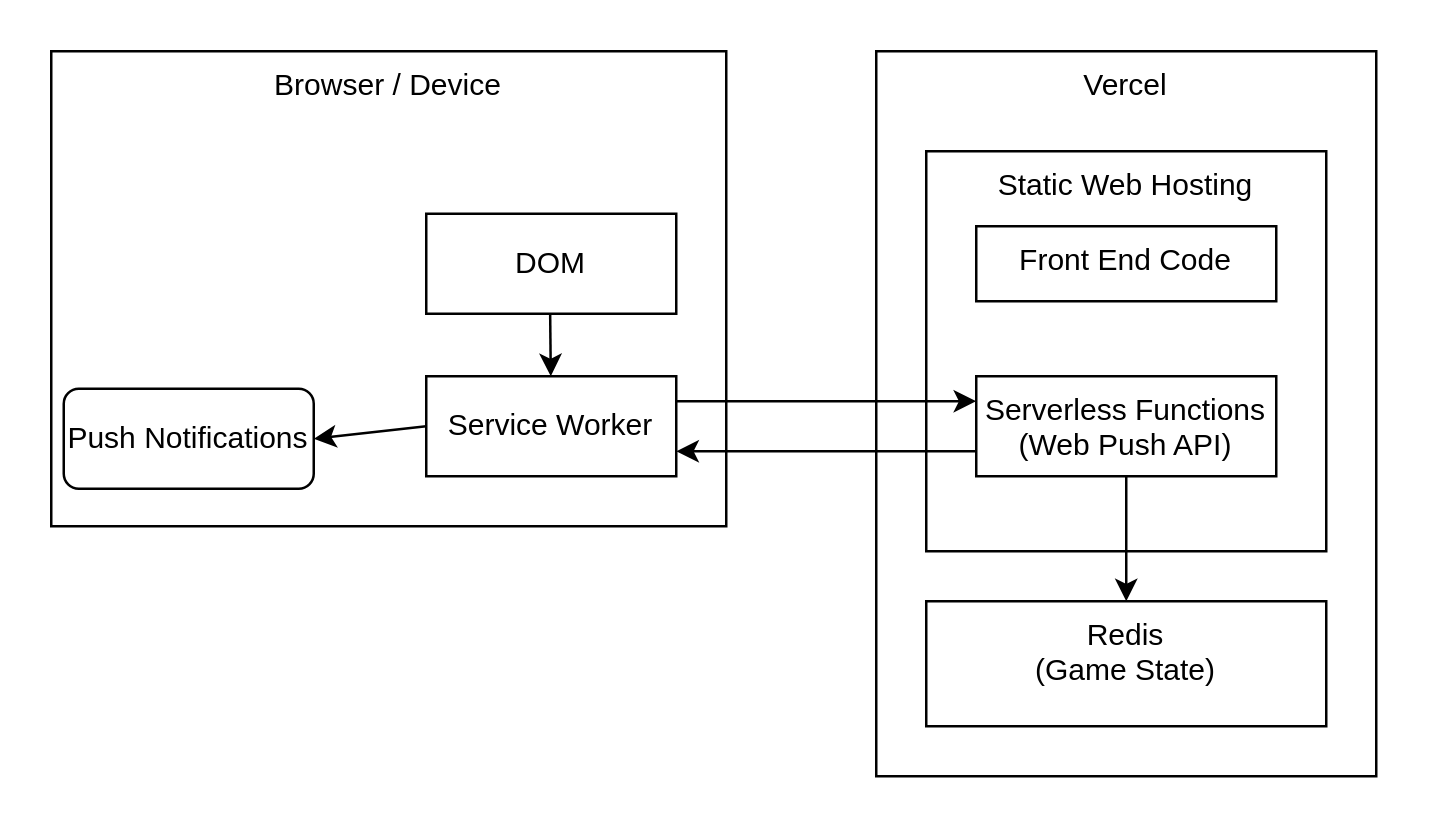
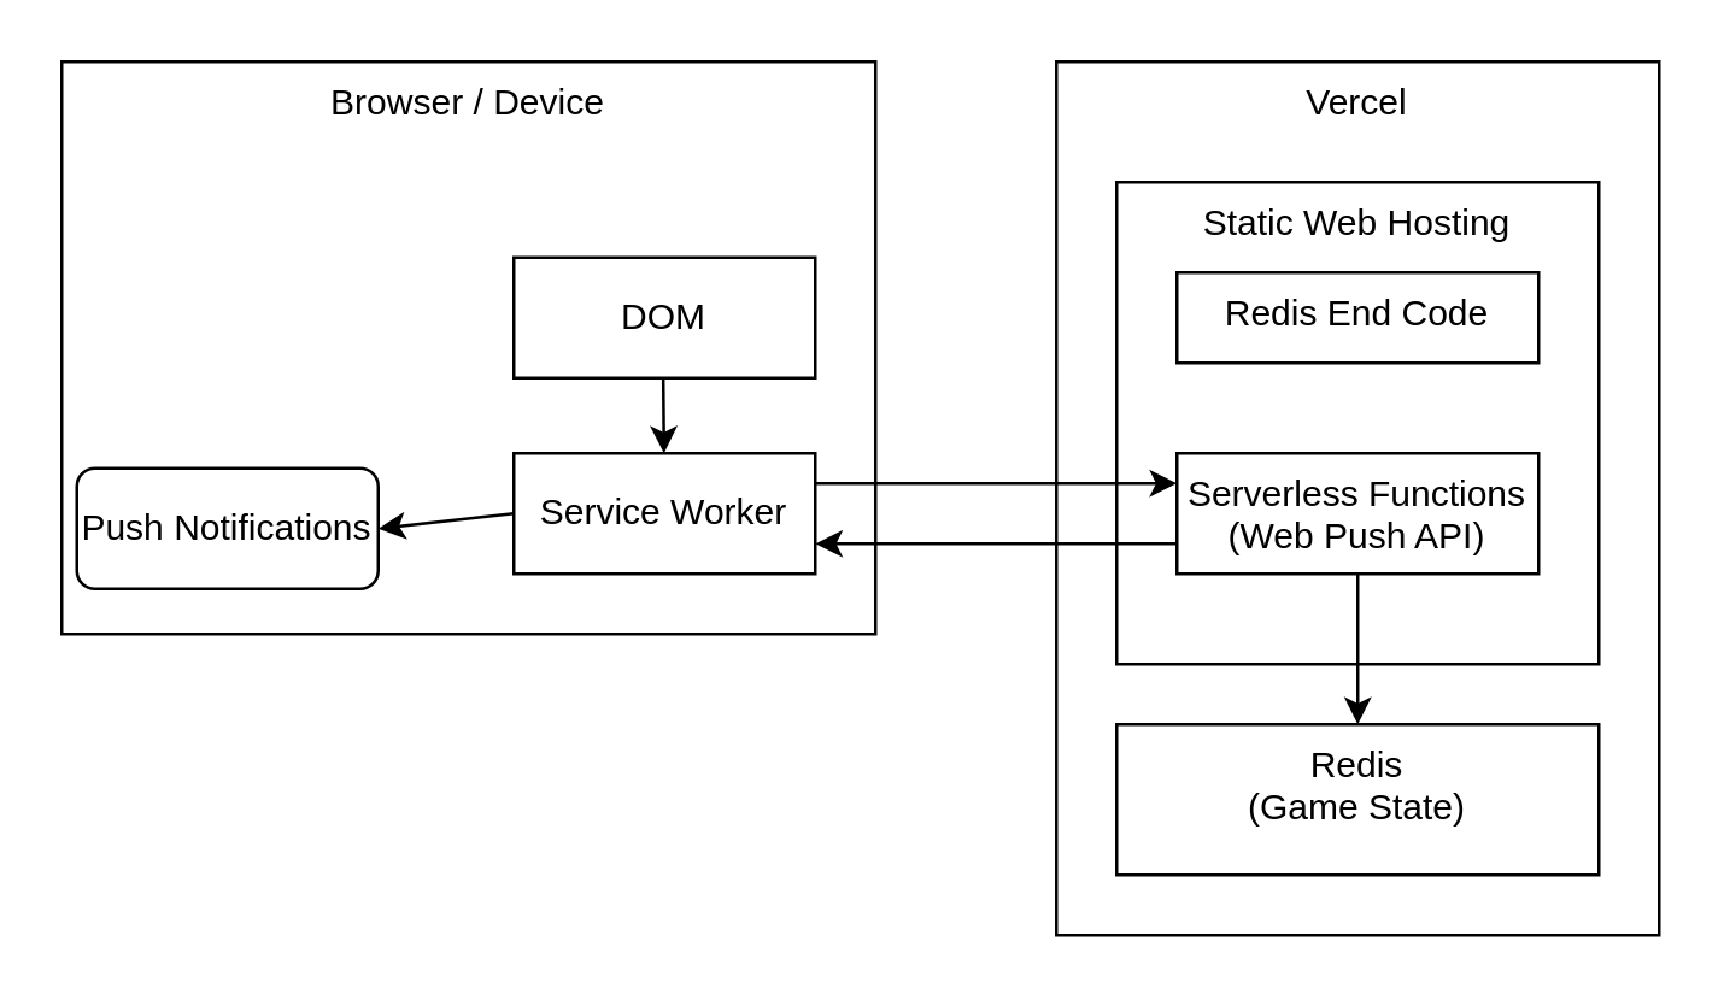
- <mxCell id="17" value="Front End Code" style="rounded=0;whiteSpace=wrap;html=1;verticalAlign=top;" vertex="1" parent="16"><mxGeometry width="120" height="30" as="geometry" /></mxCell>
+ <mxCell id="17" value="Redis End Code" style="rounded=0;whiteSpace=wrap;html=1;verticalAlign=top;" vertex="1" parent="16"><mxGeometry width="120" height="30" as="geometry" /></mxCell>
